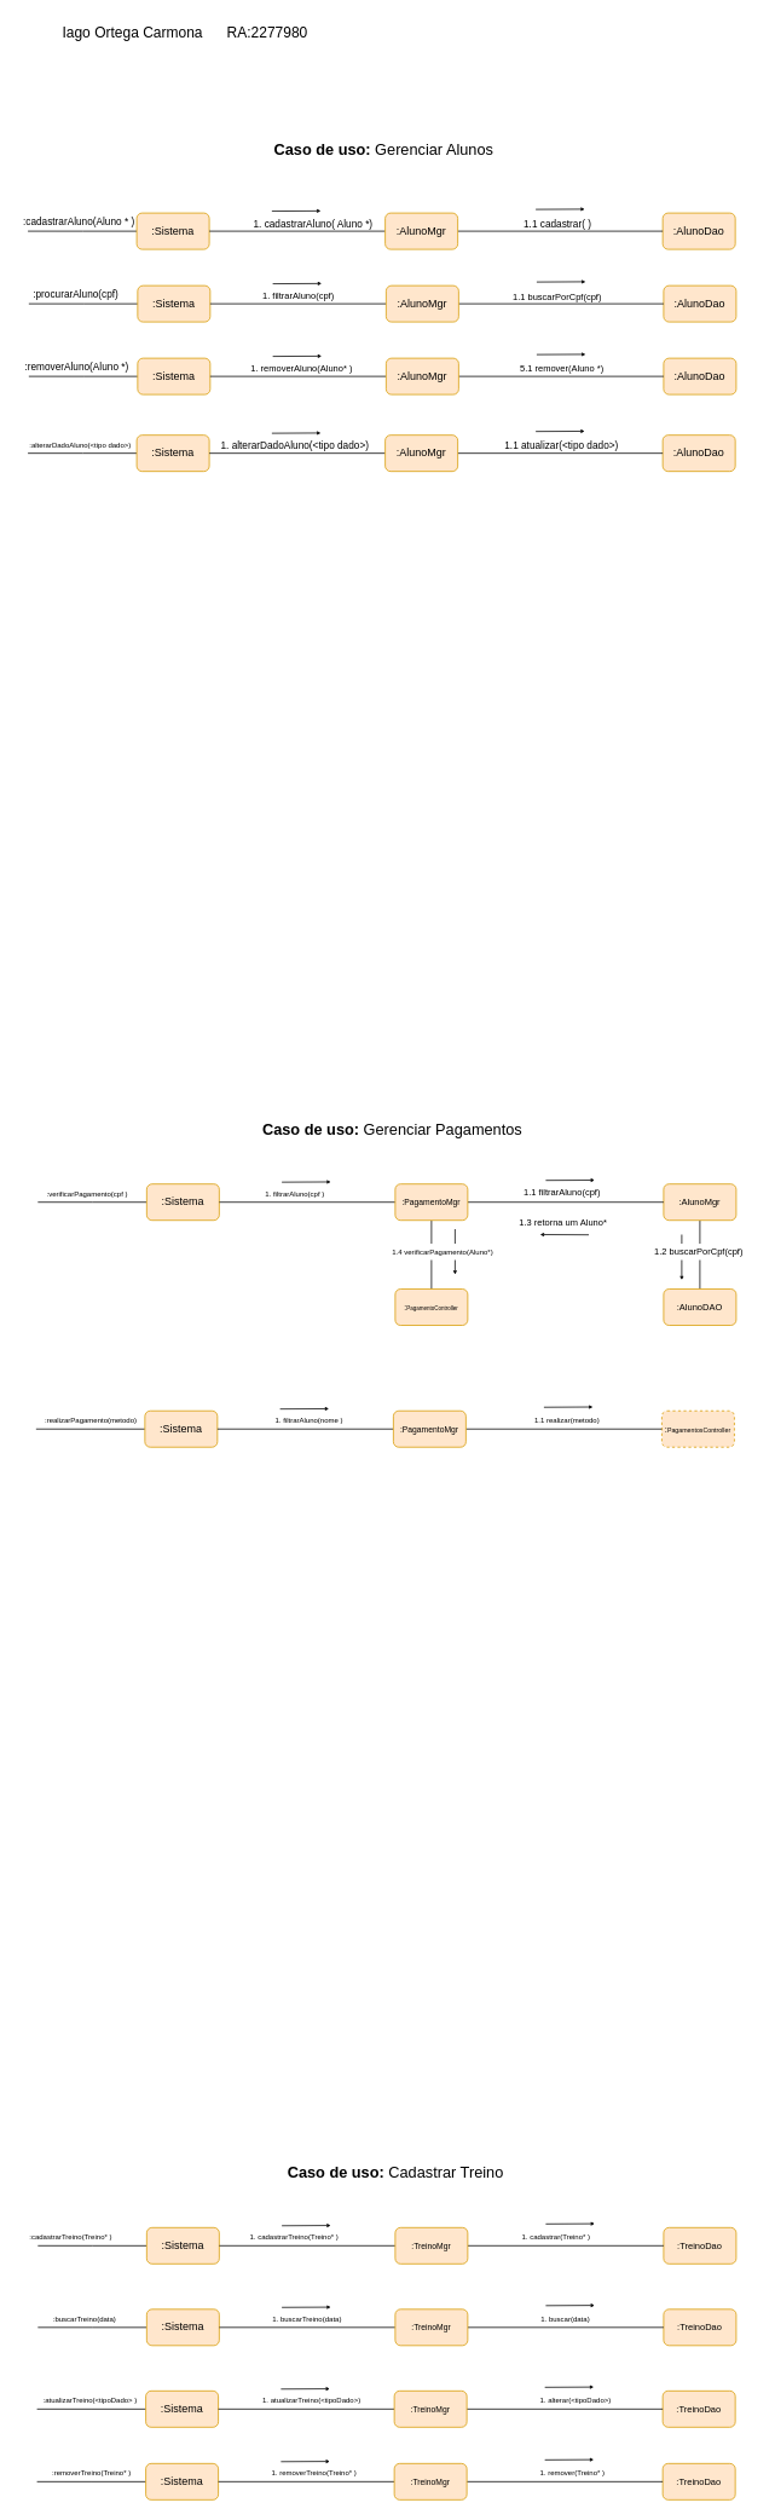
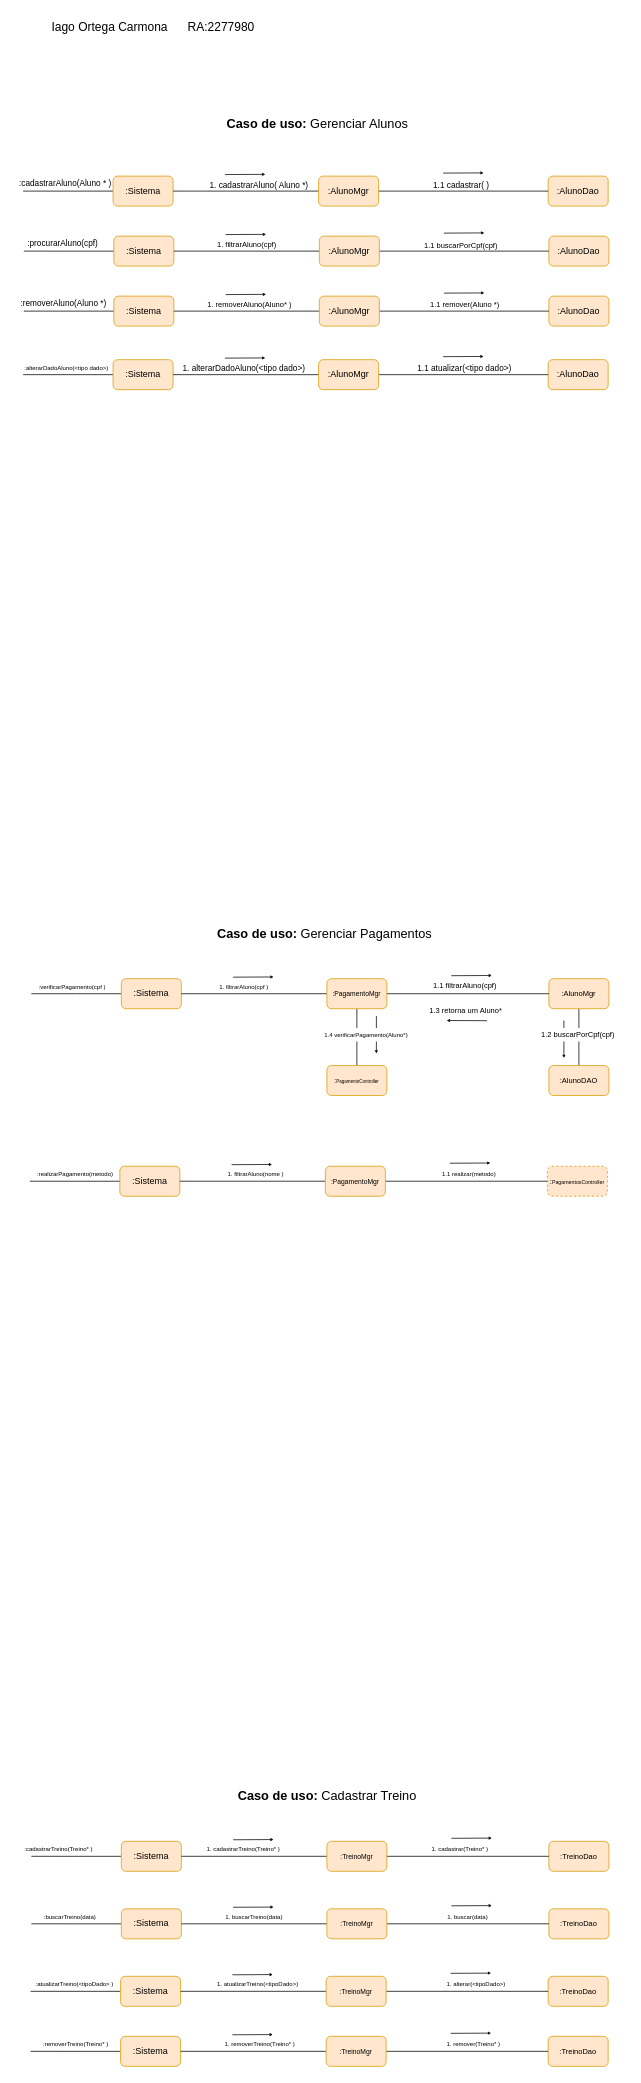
- <mxCell id="20" value="&lt;font style=&quot;font-size: 10px;&quot;&gt;5.1 remover(Aluno *)&lt;/font&gt;" style="text;whiteSpace=wrap;html=1;fontSize=7;" parent="1" vertex="1"><mxGeometry x="570.75" y="393.28" width="148.5" height="20" as="geometry" /></mxCell>
+ <mxCell id="20" value="&lt;font style=&quot;font-size: 10px;&quot;&gt;1.1 remover(Aluno *)&lt;/font&gt;" style="text;whiteSpace=wrap;html=1;fontSize=7;" parent="1" vertex="1"><mxGeometry x="570.75" y="393.28" width="148.5" height="20" as="geometry" /></mxCell>
